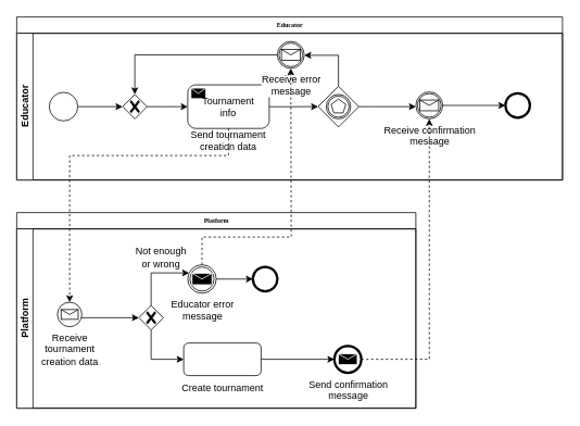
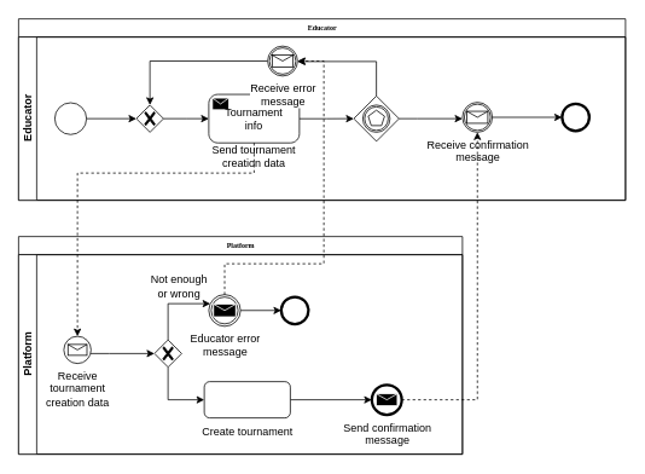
- <mxCell id="15" value="&lt;div&gt;Receive error &lt;br&gt;&lt;/div&gt;&lt;div&gt;message&lt;br&gt;&lt;/div&gt;" style="points=[[0.145,0.145,0],[0.5,0,0],[0.855,0.145,0],[1,0.5,0],[0.855,0.855,0],[0.5,1,0],[0.145,0.855,0],[0,0.5,0]];shape=mxgraph.bpmn.event;html=1;verticalLabelPosition=bottom;labelBackgroundColor=#ffffff;verticalAlign=top;align=center;perimeter=ellipsePerimeter;outlineConnect=0;aspect=fixed;outline=catching;symbol=message;" parent="3" vertex="1"><mxGeometry x="320" y="10" width="33" height="33" as="geometry" /></mxCell>
+ <mxCell id="15" value="&lt;div&gt;Receive error &lt;br&gt;&lt;/div&gt;&lt;div&gt;message&lt;br&gt;&lt;/div&gt;" style="points=[[0.145,0.145,0],[0.5,0,0],[0.855,0.145,0],[1,0.5,0],[0.855,0.855,0],[0.5,1,0],[0.145,0.855,0],[0,0.5,0]];shape=mxgraph.bpmn.event;html=1;verticalLabelPosition=bottom;labelBackgroundColor=#ffffff;verticalAlign=top;align=center;perimeter=ellipsePerimeter;outlineConnect=0;aspect=fixed;outline=catching;symbol=message;" parent="3" vertex="1"><mxGeometry x="275" y="10" width="33" height="33" as="geometry" /></mxCell>
